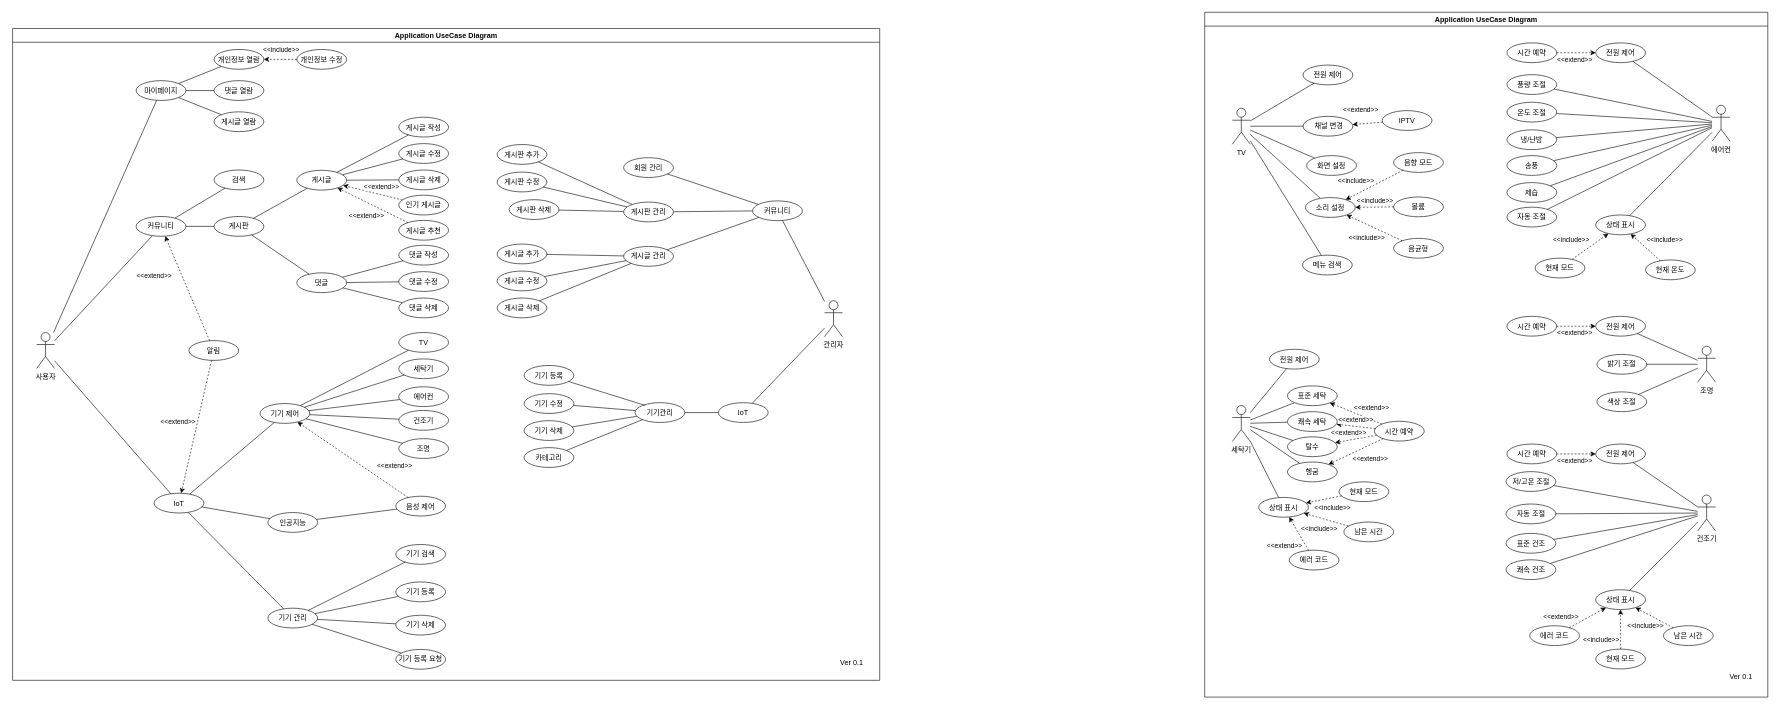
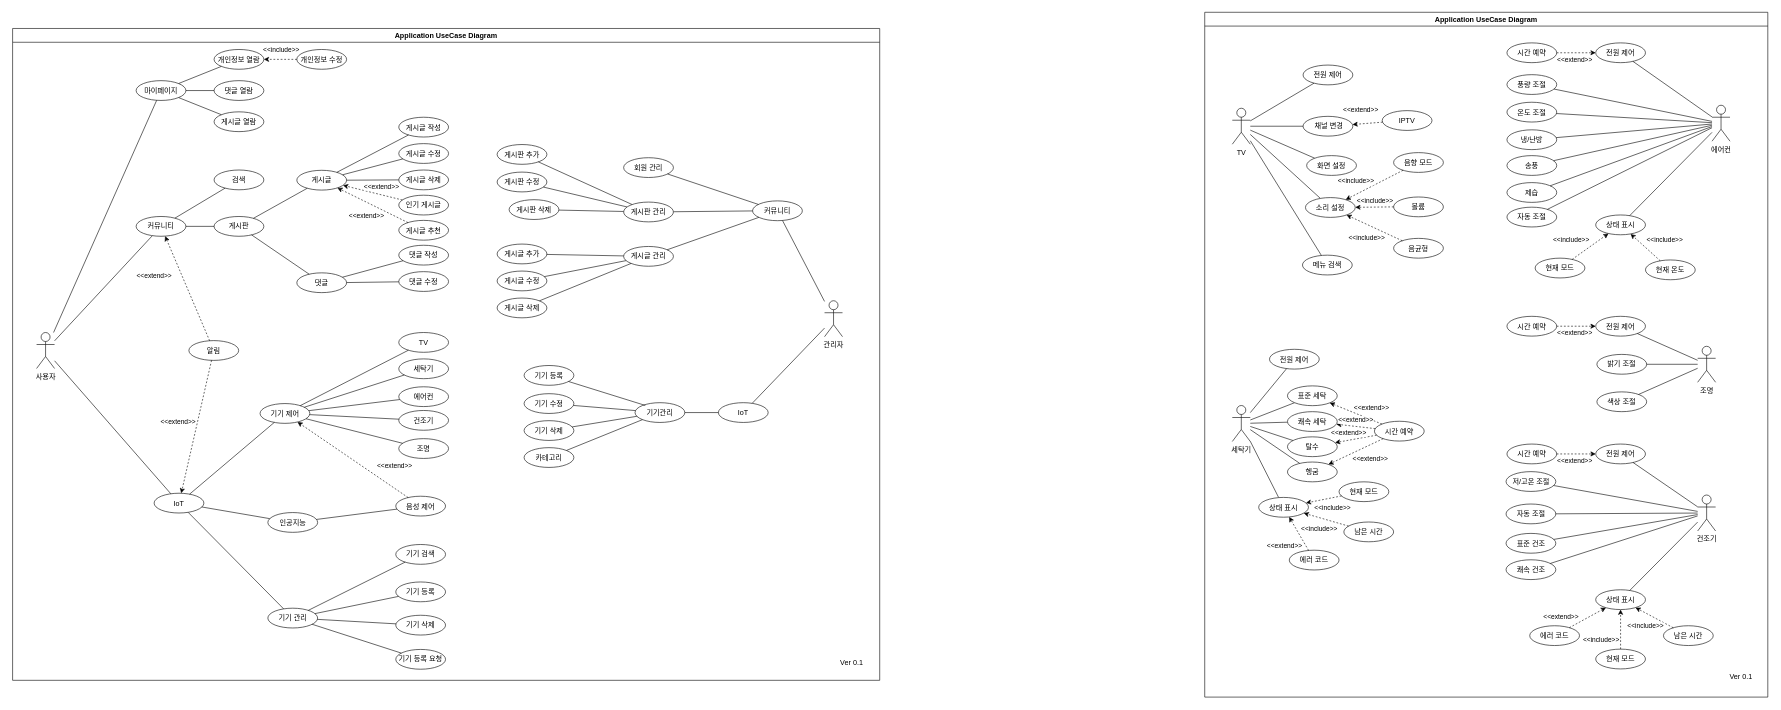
- <mxCell id="146" value="" style="endArrow=none;html=1;rounded=0;" parent="118" source="128" target="142" edge="1"><mxGeometry width="50" height="50" relative="1" as="geometry"><mxPoint x="41" y="502.5" as="sourcePoint" /><mxPoint x="91" y="452.5" as="targetPoint" /></mxGeometry></mxCell>
- <mxCell id="142" value="댓글 삭제" style="ellipse;whiteSpace=wrap;html=1;" parent="118" vertex="1"><mxGeometry x="644" y="449.5" width="83" height="33" as="geometry" /></mxCell>
